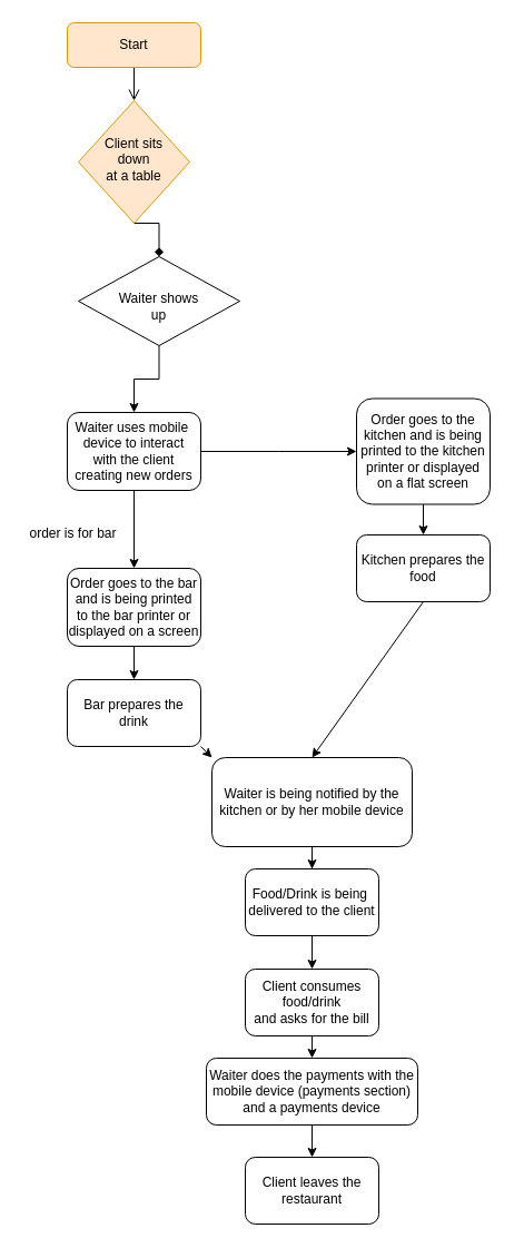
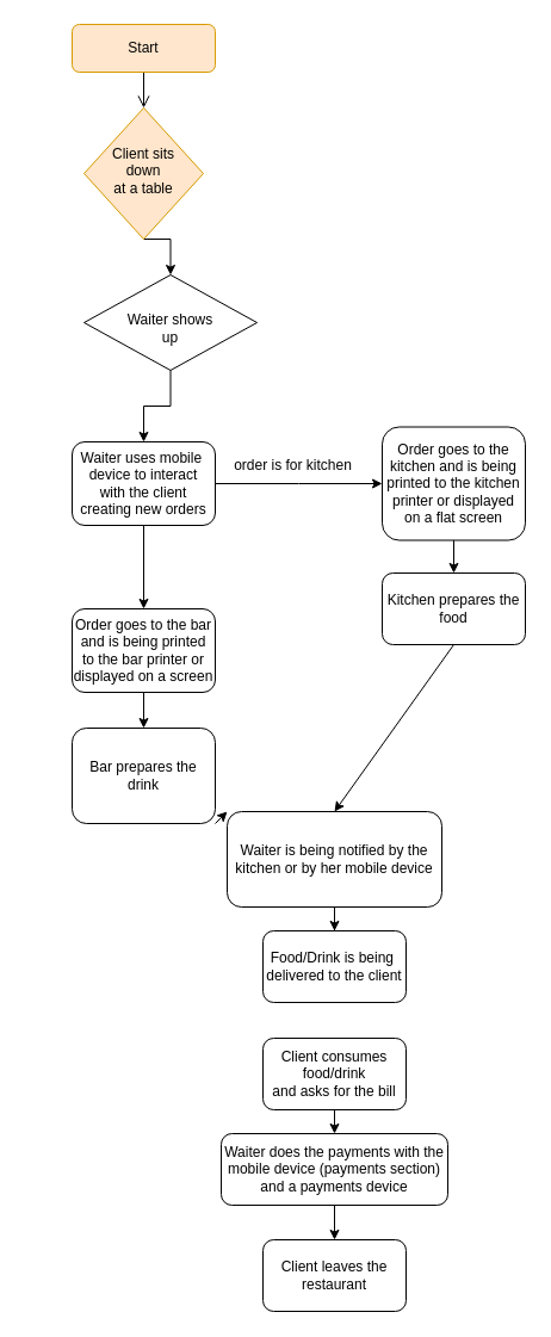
- <mxCell id="4" style="edgeStyle=orthogonalEdgeStyle;rounded=0;orthogonalLoop=1;jettySize=auto;html=1;exitX=0.5;exitY=1;exitDx=0;exitDy=0;entryX=0.5;entryY=0;entryDx=0;entryDy=0;endArrow=diamond;" edge="1" parent="1" source="5" target="7"><mxGeometry relative="1" as="geometry" /></mxCell>
+ <mxCell id="4" style="edgeStyle=orthogonalEdgeStyle;rounded=0;orthogonalLoop=1;jettySize=auto;html=1;exitX=0.5;exitY=1;exitDx=0;exitDy=0;entryX=0.5;entryY=0;entryDx=0;entryDy=0;" edge="1" parent="1" source="5" target="7"><mxGeometry relative="1" as="geometry" /></mxCell>
+ <mxCell id="10" value="order is for kitchen" style="text;html=1;align=center;verticalAlign=middle;resizable=0;points=[];autosize=1;strokeColor=none;" vertex="1" parent="1"><mxGeometry x="190" y="380" width="110" height="20" as="geometry" /></mxCell>
- <mxCell id="11" value="order is for bar" style="text;html=1;align=center;verticalAlign=middle;resizable=0;points=[];autosize=1;strokeColor=none;" vertex="1" parent="1"><mxGeometry x="20" y="469" width="90" height="20" as="geometry" /></mxCell>
- <mxCell id="15" value="Bar prepares the drink" style="rounded=1;whiteSpace=wrap;html=1;" vertex="1" parent="1"><mxGeometry x="60" y="610" width="120" height="60" as="geometry" /></mxCell>
+ <mxCell id="15" value="Bar prepares the drink" style="rounded=1;whiteSpace=wrap;html=1;" vertex="1" parent="1"><mxGeometry x="60" y="610" width="120" height="80" as="geometry" /></mxCell>
- <mxCell id="25" value="" style="endArrow=classic;html=1;exitX=0.5;exitY=1;exitDx=0;exitDy=0;entryX=0.5;entryY=0;entryDx=0;entryDy=0;" edge="1" parent="1" source="23" target="24"><mxGeometry width="50" height="50" relative="1" as="geometry"><mxPoint x="290" y="860" as="sourcePoint" /><mxPoint x="340" y="810" as="targetPoint" /></mxGeometry></mxCell>
